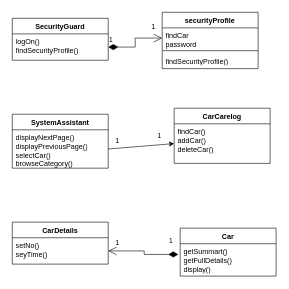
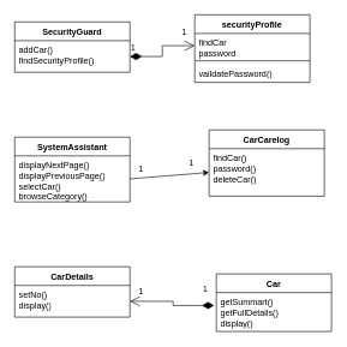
- <mxCell id="7" value="logOn()&lt;br&gt;findSecurityProfile()" style="text;strokeColor=none;fillColor=none;align=left;verticalAlign=top;spacingLeft=4;spacingRight=4;overflow=hidden;rotatable=0;points=[[0,0.5],[1,0.5]];portConstraint=eastwest;whiteSpace=wrap;html=1;" vertex="1" parent="6"><mxGeometry y="26" width="160" height="44" as="geometry" /></mxCell>
+ <mxCell id="7" value="addCar()&lt;br&gt;findSecurityProfile()" style="text;strokeColor=none;fillColor=none;align=left;verticalAlign=top;spacingLeft=4;spacingRight=4;overflow=hidden;rotatable=0;points=[[0,0.5],[1,0.5]];portConstraint=eastwest;whiteSpace=wrap;html=1;" vertex="1" parent="6"><mxGeometry y="26" width="160" height="44" as="geometry" /></mxCell>
- <mxCell id="5" value="findSecurityProfile()" style="text;strokeColor=none;fillColor=none;align=left;verticalAlign=top;spacingLeft=4;spacingRight=4;overflow=hidden;rotatable=0;points=[[0,0.5],[1,0.5]];portConstraint=eastwest;whiteSpace=wrap;html=1;" vertex="1" parent="2"><mxGeometry y="68" width="160" height="26" as="geometry" /></mxCell>
+ <mxCell id="5" value="vaildatePassword()" style="text;strokeColor=none;fillColor=none;align=left;verticalAlign=top;spacingLeft=4;spacingRight=4;overflow=hidden;rotatable=0;points=[[0,0.5],[1,0.5]];portConstraint=eastwest;whiteSpace=wrap;html=1;" vertex="1" parent="2"><mxGeometry y="68" width="160" height="26" as="geometry" /></mxCell>
- <mxCell id="13" value="findCar()&lt;br&gt;addCar()&lt;br&gt;deleteCar()" style="text;strokeColor=none;fillColor=none;align=left;verticalAlign=top;spacingLeft=4;spacingRight=4;overflow=hidden;rotatable=0;points=[[0,0.5],[1,0.5]];portConstraint=eastwest;whiteSpace=wrap;html=1;" vertex="1" parent="12"><mxGeometry y="26" width="160" height="66" as="geometry" /></mxCell>
+ <mxCell id="13" value="findCar()&lt;br&gt;password()&lt;br&gt;deleteCar()" style="text;strokeColor=none;fillColor=none;align=left;verticalAlign=top;spacingLeft=4;spacingRight=4;overflow=hidden;rotatable=0;points=[[0,0.5],[1,0.5]];portConstraint=eastwest;whiteSpace=wrap;html=1;" vertex="1" parent="12"><mxGeometry y="26" width="160" height="66" as="geometry" /></mxCell>
- <mxCell id="9" value="setNo()&lt;br&gt;seyTime()" style="text;strokeColor=none;fillColor=none;align=left;verticalAlign=top;spacingLeft=4;spacingRight=4;overflow=hidden;rotatable=0;points=[[0,0.5],[1,0.5]];portConstraint=eastwest;whiteSpace=wrap;html=1;" vertex="1" parent="8"><mxGeometry y="26" width="160" height="44" as="geometry" /></mxCell>
+ <mxCell id="9" value="setNo()&lt;br&gt;display()" style="text;strokeColor=none;fillColor=none;align=left;verticalAlign=top;spacingLeft=4;spacingRight=4;overflow=hidden;rotatable=0;points=[[0,0.5],[1,0.5]];portConstraint=eastwest;whiteSpace=wrap;html=1;" vertex="1" parent="8"><mxGeometry y="26" width="160" height="44" as="geometry" /></mxCell>
